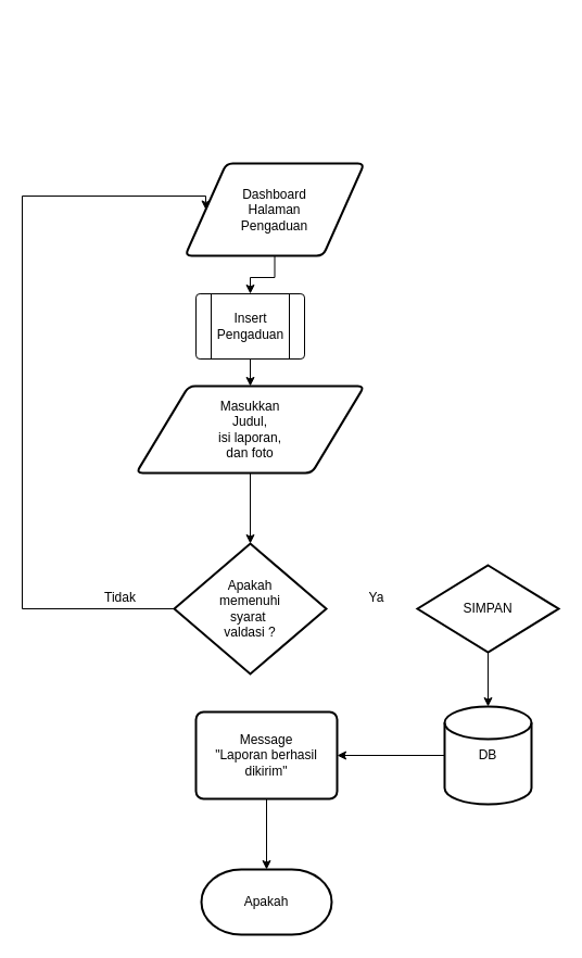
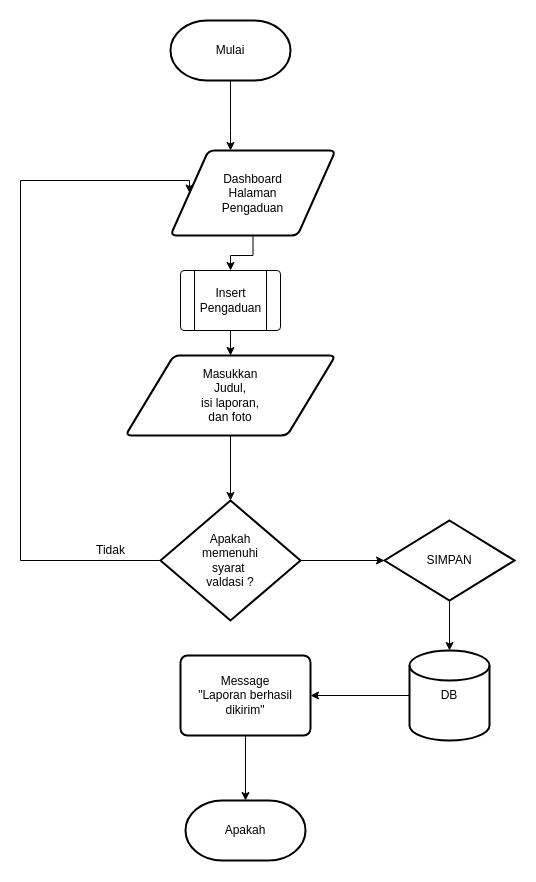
+ <mxCell id="5" value="Mulai" style="strokeWidth=2;html=1;shape=mxgraph.flowchart.terminator;whiteSpace=wrap;align=center;" parent="1" vertex="1"><mxGeometry x="170" y="20" width="120" height="60" as="geometry" /></mxCell>
+ <mxCell id="4" value="" style="edgeStyle=orthogonalEdgeStyle;rounded=0;orthogonalLoop=1;jettySize=auto;html=1;align=center;" parent="1" source="5" target="3" edge="1"><mxGeometry relative="1" as="geometry"><Array as="points"><mxPoint x="230" y="130" /><mxPoint x="230" y="130" /></Array></mxGeometry></mxCell>
- <mxCell id="22" value="Ya" style="text;html=1;align=center;verticalAlign=middle;resizable=0;points=[];autosize=1;" parent="1" vertex="1"><mxGeometry x="331" y="540" width="30" height="20" as="geometry" /></mxCell>
+ <mxCell id="9" value="" style="edgeStyle=orthogonalEdgeStyle;rounded=0;orthogonalLoop=1;jettySize=auto;html=1;align=center;" parent="1" source="10" target="16" edge="1"><mxGeometry relative="1" as="geometry"><mxPoint x="380" y="560" as="targetPoint" /></mxGeometry></mxCell>
